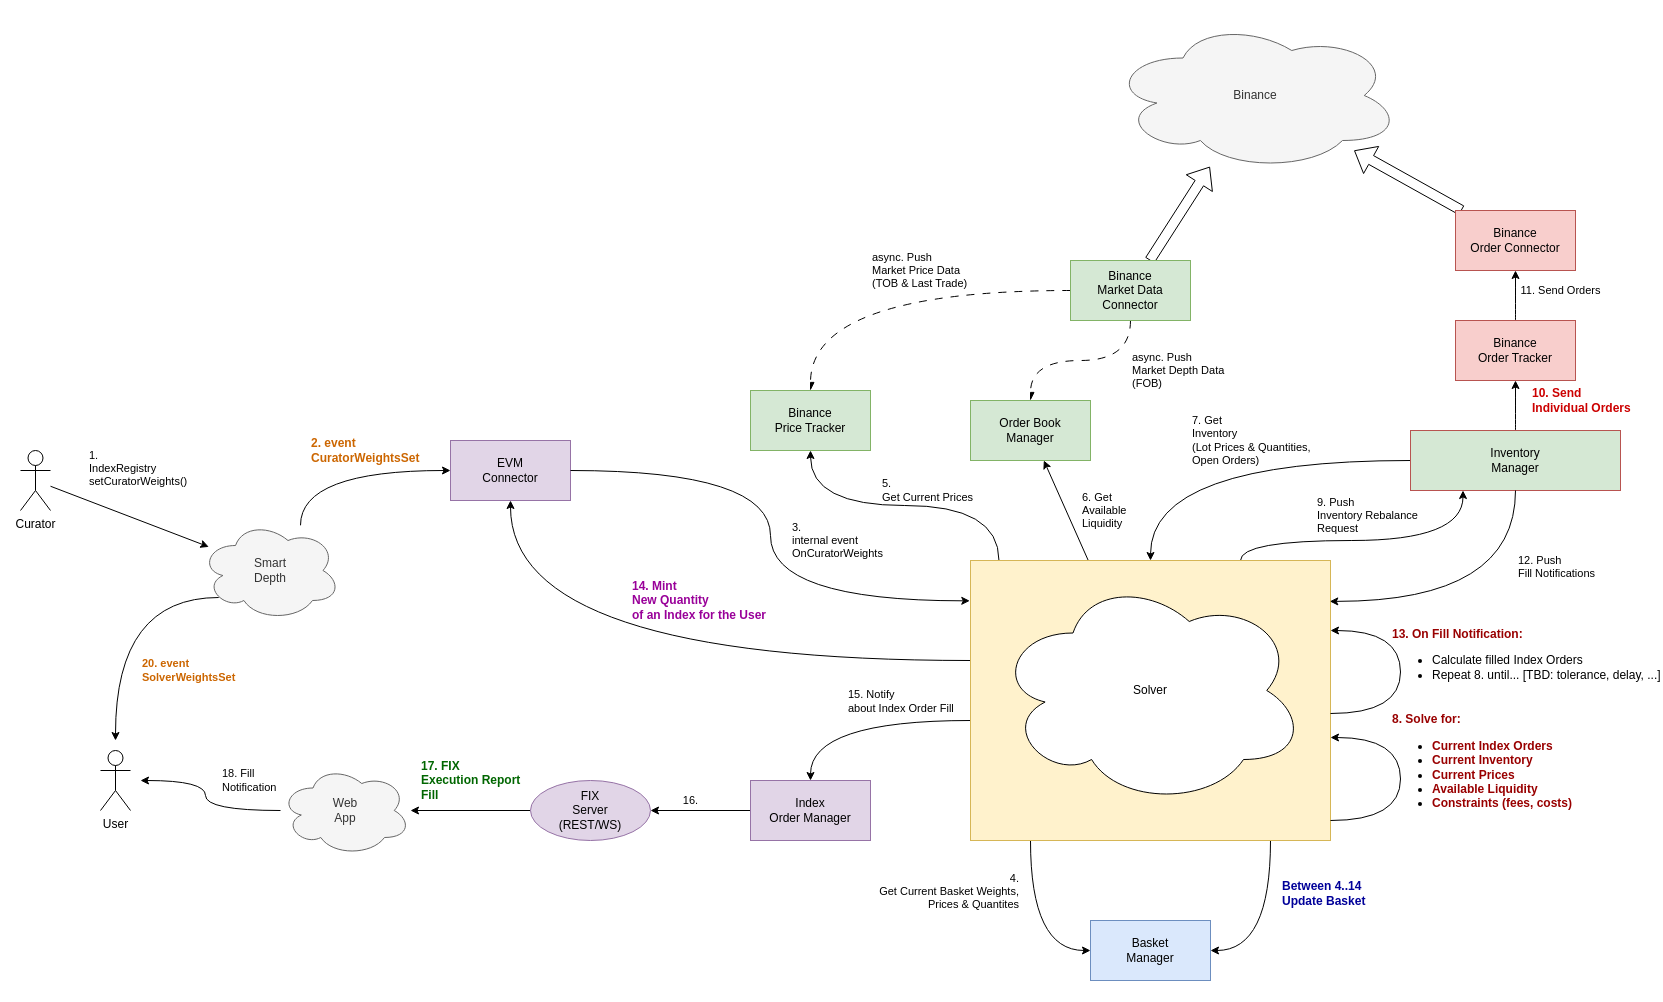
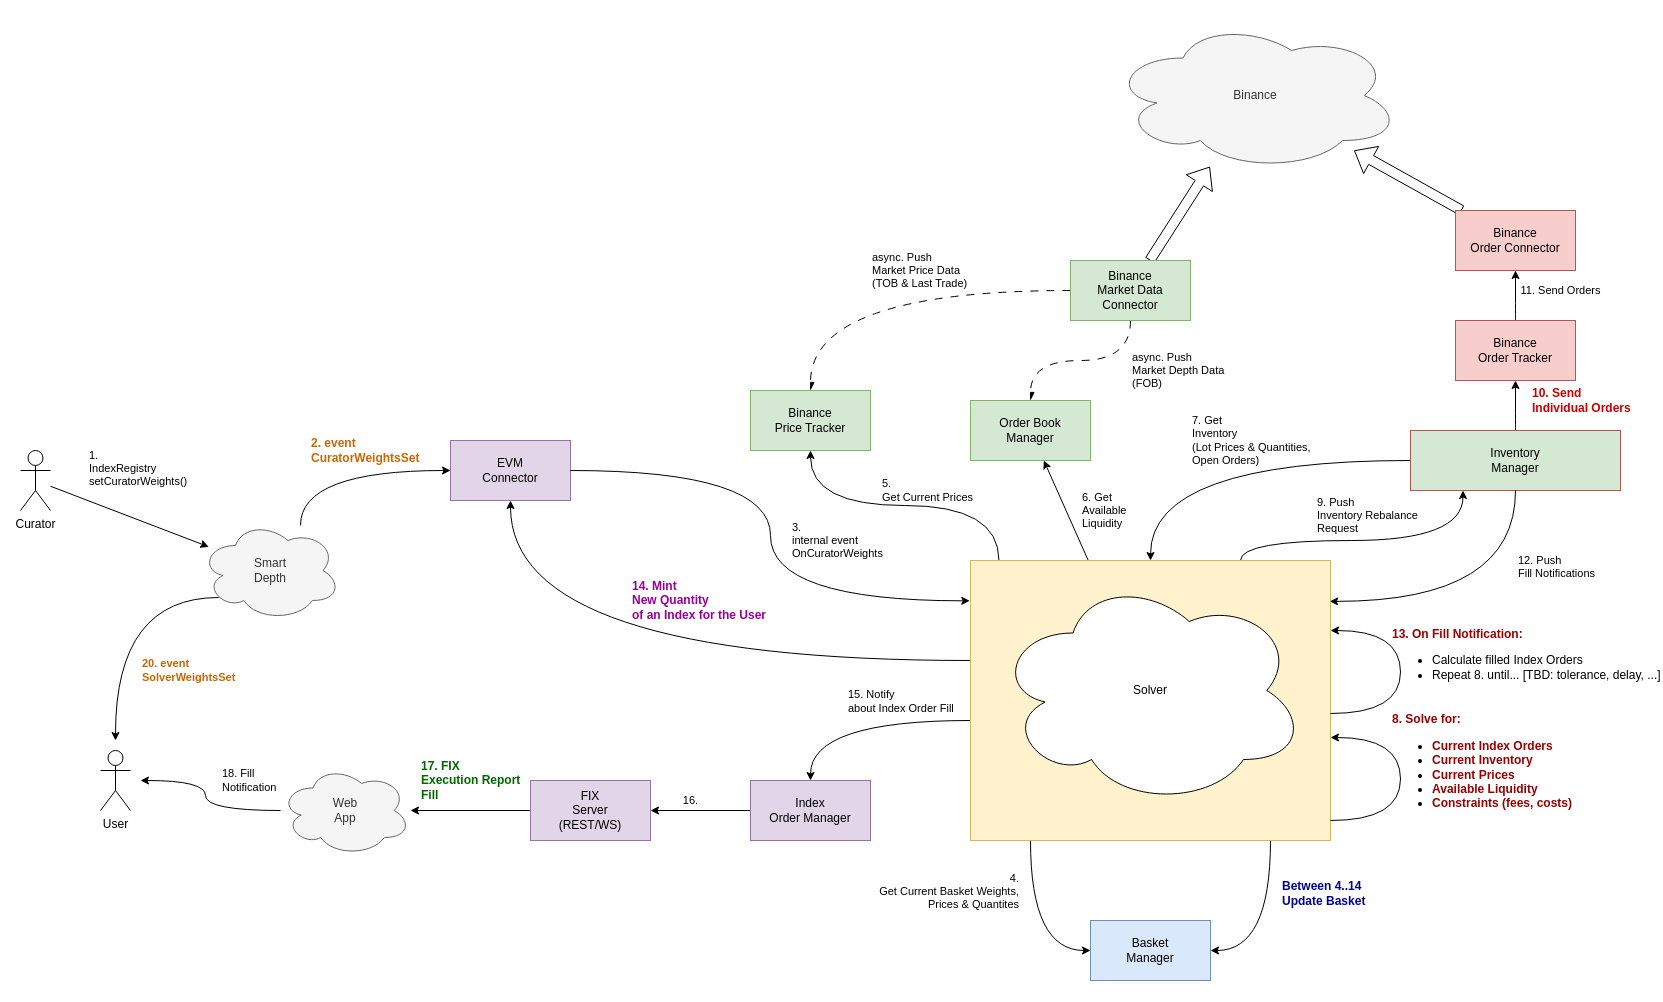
- <mxCell id="3" value="FIX&lt;div&gt;&lt;span style=&quot;&quot;&gt;Server&lt;/span&gt;&lt;/div&gt;&lt;div&gt;&lt;span style=&quot;&quot;&gt;(REST/WS)&lt;/span&gt;&lt;/div&gt;" style="ellipse;whiteSpace=wrap;html=1;fillColor=#e1d5e7;strokeColor=#9673a6;labelBackgroundColor=none;" parent="1" vertex="1"><mxGeometry x="530" y="780" width="120" height="60" as="geometry" /></mxCell>
+ <mxCell id="3" value="FIX&lt;div&gt;&lt;span style=&quot;&quot;&gt;Server&lt;/span&gt;&lt;/div&gt;&lt;div&gt;&lt;span style=&quot;&quot;&gt;(REST/WS)&lt;/span&gt;&lt;/div&gt;" style="rounded=0;whiteSpace=wrap;html=1;fillColor=#e1d5e7;strokeColor=#9673a6;labelBackgroundColor=none;" parent="1" vertex="1"><mxGeometry x="530" y="780" width="120" height="60" as="geometry" /></mxCell>
